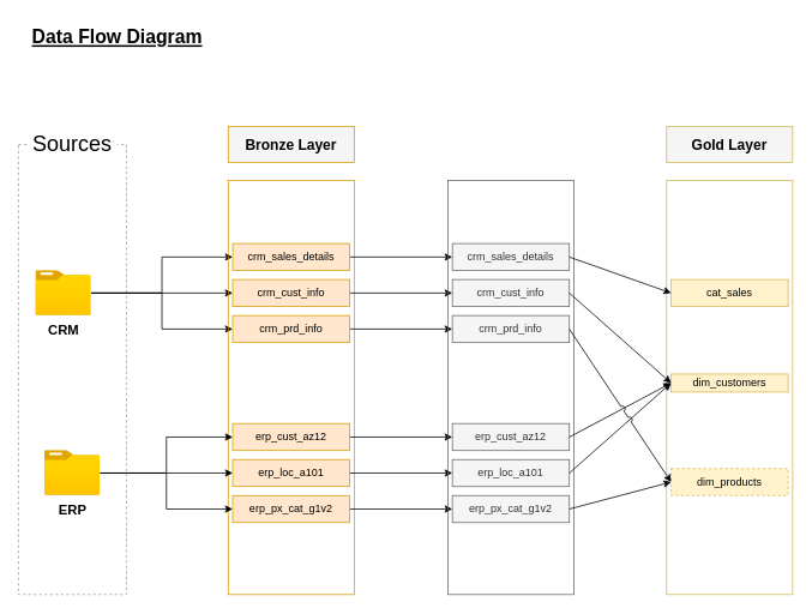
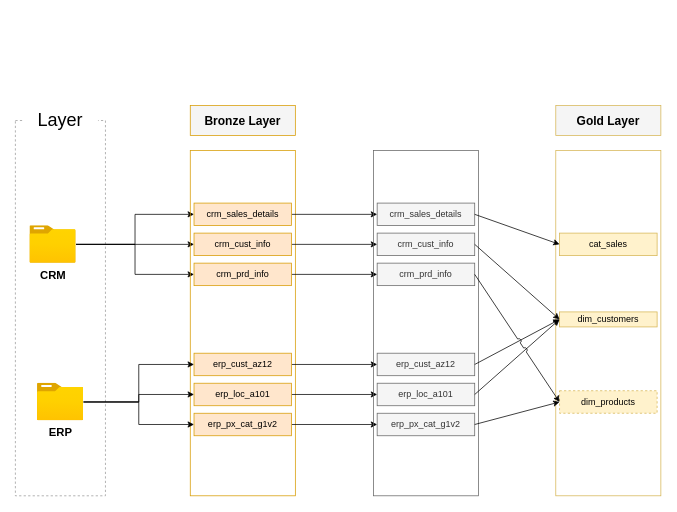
- <mxCell id="2" value="Data Flow Diagram" style="text;html=1;align=center;verticalAlign=middle;whiteSpace=wrap;rounded=0;fontSize=21;fontStyle=5" parent="1" vertex="1"><mxGeometry x="20" y="20" width="220" height="40" as="geometry" /></mxCell>
- <mxCell id="4" value="Sources" style="rounded=0;whiteSpace=wrap;html=1;fontSize=24;strokeColor=none;" parent="1" vertex="1"><mxGeometry x="30" y="140" width="100" height="40" as="geometry" /></mxCell>
+ <mxCell id="4" value="Layer" style="rounded=0;whiteSpace=wrap;html=1;fontSize=24;strokeColor=none;" parent="1" vertex="1"><mxGeometry x="30" y="140" width="100" height="40" as="geometry" /></mxCell>
- <mxCell id="26" value="&lt;b&gt;&lt;font style=&quot;font-size: 15px;&quot;&gt;ERP&lt;/font&gt;&lt;/b&gt;" style="image;aspect=fixed;html=1;points=[];align=center;fontSize=12;image=img/lib/azure2/general/Folder_Blank.svg;" parent="1" vertex="1"><mxGeometry x="49.18" y="500" width="61.61" height="50" as="geometry" /></mxCell>
+ <mxCell id="26" value="&lt;b&gt;&lt;font style=&quot;font-size: 15px;&quot;&gt;ERP&lt;/font&gt;&lt;/b&gt;" style="image;aspect=fixed;html=1;points=[];align=center;fontSize=12;image=img/lib/azure2/general/Folder_Blank.svg;" parent="1" vertex="1"><mxGeometry x="49.18" y="510" width="61.61" height="50" as="geometry" /></mxCell>
